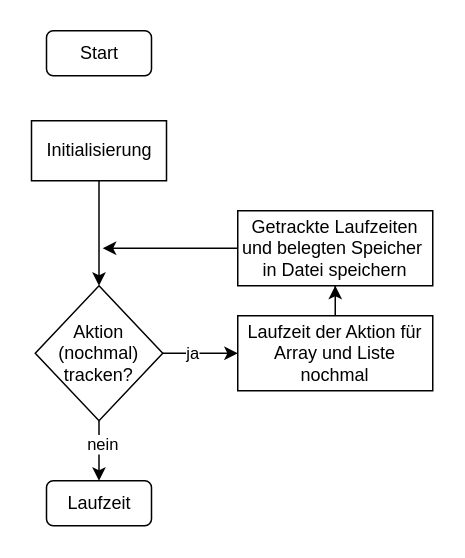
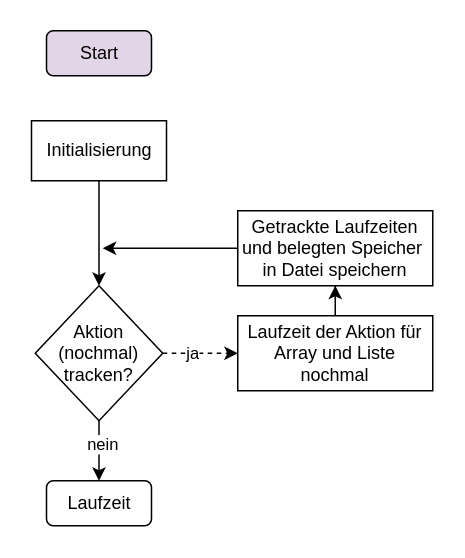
- <mxCell id="2" value="Start" style="rounded=1;whiteSpace=wrap;html=1;" parent="1" vertex="1"><mxGeometry x="30.5" y="20" width="70" height="30" as="geometry" /></mxCell>
+ <mxCell id="2" value="Start" style="rounded=1;whiteSpace=wrap;html=1;fillColor=#e1d5e7;" parent="1" vertex="1"><mxGeometry x="30.5" y="20" width="70" height="30" as="geometry" /></mxCell>
- <mxCell id="6" style="edgeStyle=orthogonalEdgeStyle;rounded=0;orthogonalLoop=1;jettySize=auto;html=1;entryX=0;entryY=0.5;entryDx=0;entryDy=0;" parent="1" source="10" target="12" edge="1"><mxGeometry relative="1" as="geometry" /></mxCell>
+ <mxCell id="6" style="edgeStyle=orthogonalEdgeStyle;rounded=0;orthogonalLoop=1;jettySize=auto;html=1;entryX=0;entryY=0.5;entryDx=0;entryDy=0;dashed=1;" parent="1" source="10" target="12" edge="1"><mxGeometry relative="1" as="geometry" /></mxCell>
